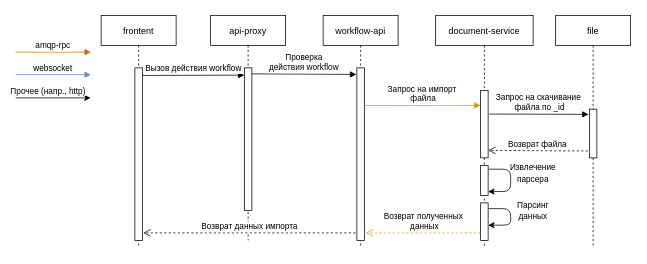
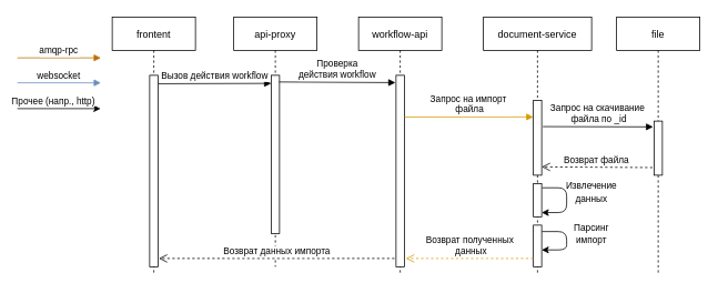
- <mxCell id="17" value="&lt;font style=&quot;font-size: 11px&quot;&gt;Извлечение парсера&lt;/font&gt;" style="text;html=1;strokeColor=none;fillColor=none;align=center;verticalAlign=middle;whiteSpace=wrap;rounded=0;" parent="1" vertex="1"><mxGeometry x="690" y="220" width="40" height="20" as="geometry" /></mxCell>
+ <mxCell id="17" value="&lt;font style=&quot;font-size: 11px&quot;&gt;Извлечение данных&lt;/font&gt;" style="text;html=1;strokeColor=none;fillColor=none;align=center;verticalAlign=middle;whiteSpace=wrap;rounded=0;" parent="1" vertex="1"><mxGeometry x="690" y="220" width="40" height="20" as="geometry" /></mxCell>
- <mxCell id="23" value="&lt;font style=&quot;font-size: 11px&quot;&gt;Парсинг данных&lt;/font&gt;" style="text;html=1;strokeColor=none;fillColor=none;align=center;verticalAlign=middle;whiteSpace=wrap;rounded=0;" parent="1" vertex="1"><mxGeometry x="690" y="270" width="40" height="20" as="geometry" /></mxCell>
+ <mxCell id="23" value="&lt;font style=&quot;font-size: 11px&quot;&gt;Парсинг импорт&lt;/font&gt;" style="text;html=1;strokeColor=none;fillColor=none;align=center;verticalAlign=middle;whiteSpace=wrap;rounded=0;" parent="1" vertex="1"><mxGeometry x="690" y="270" width="40" height="20" as="geometry" /></mxCell>
